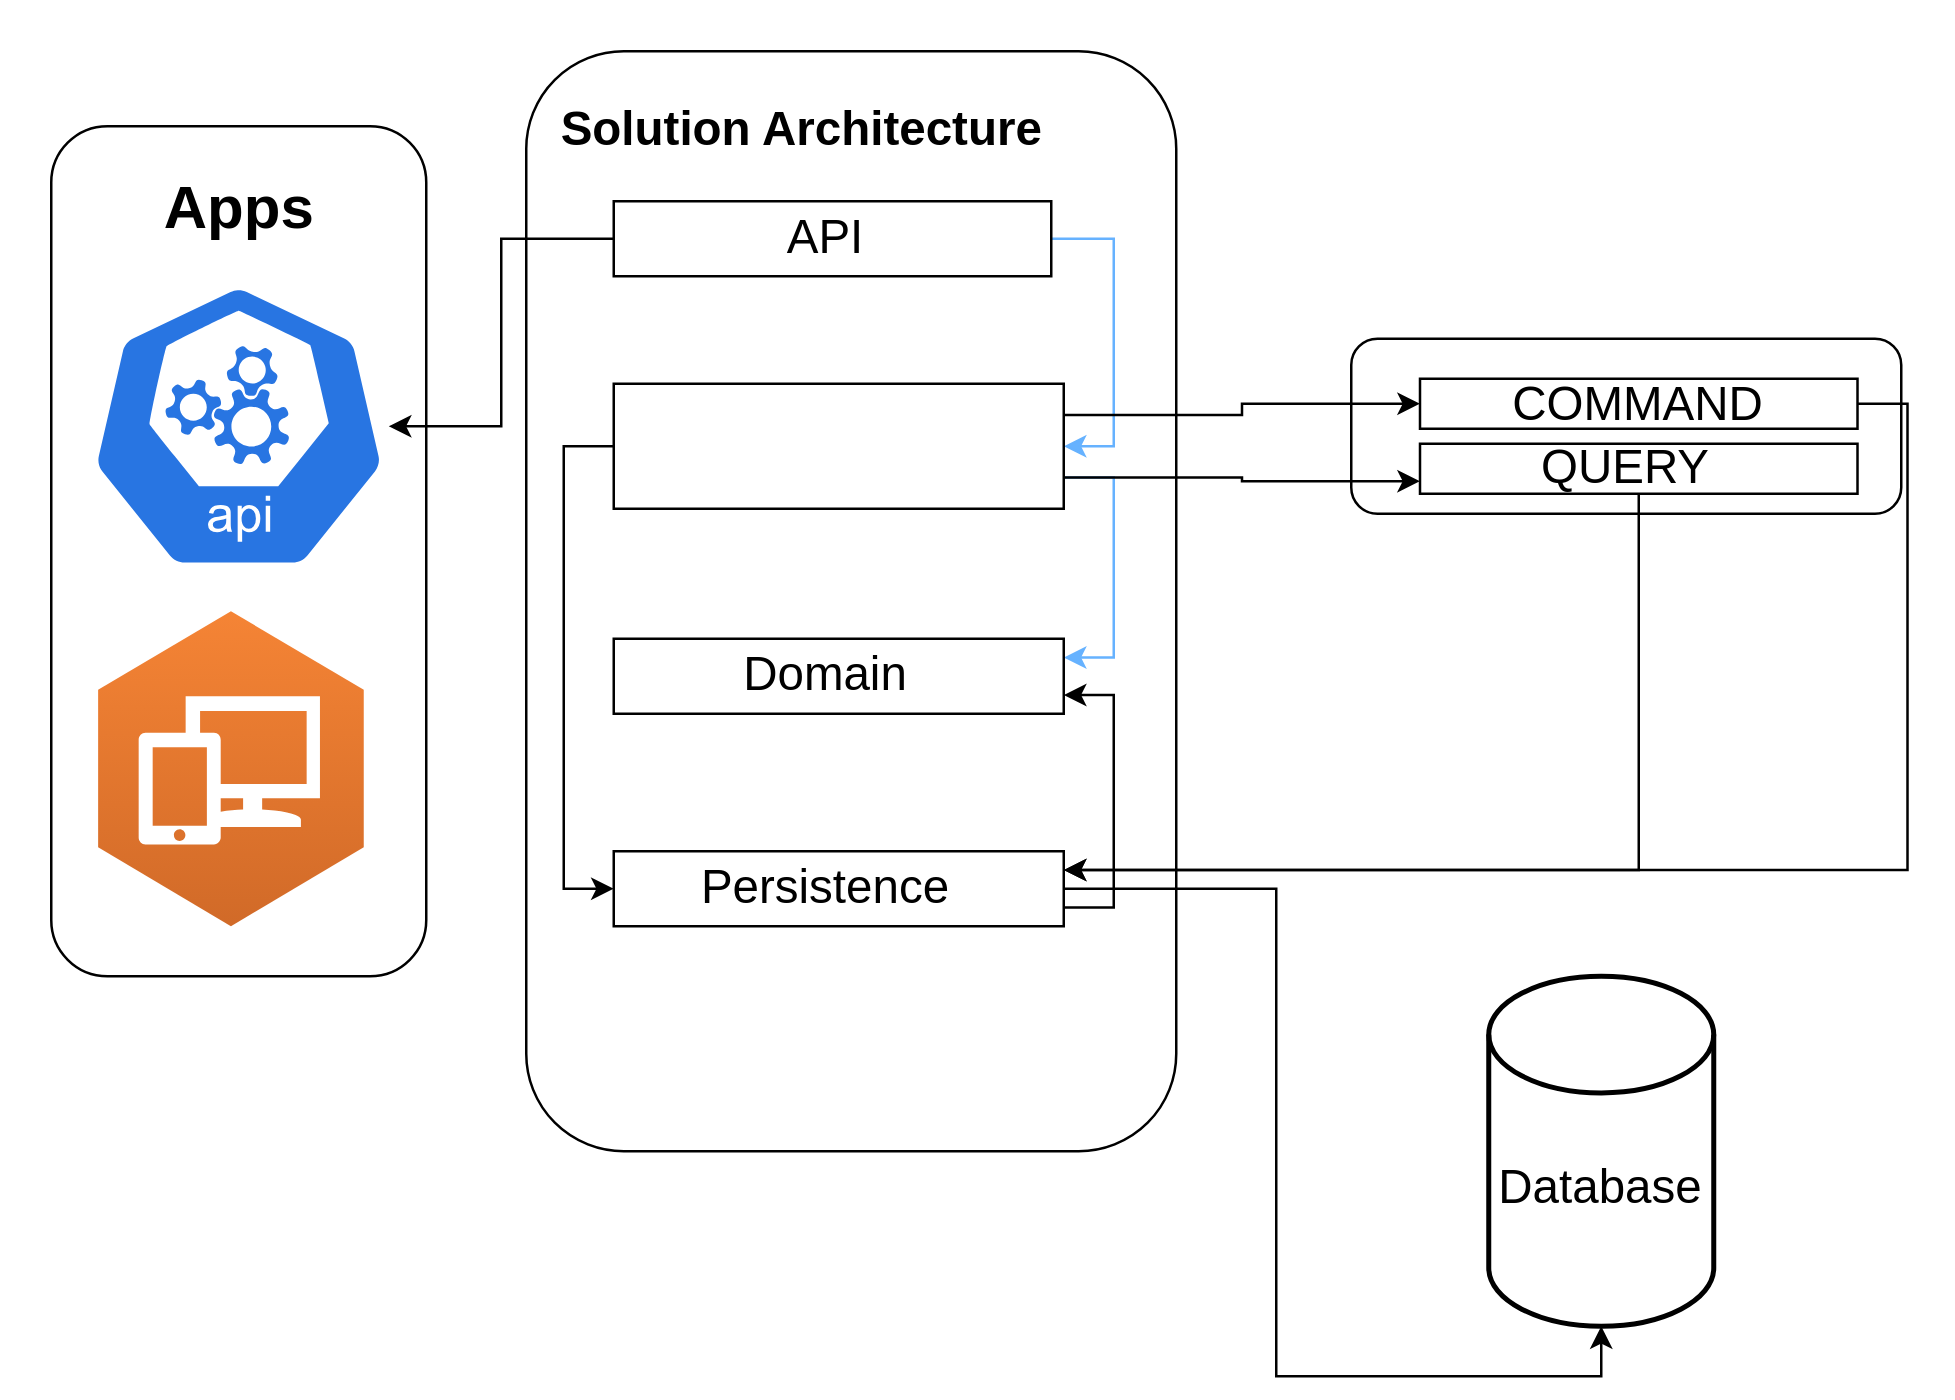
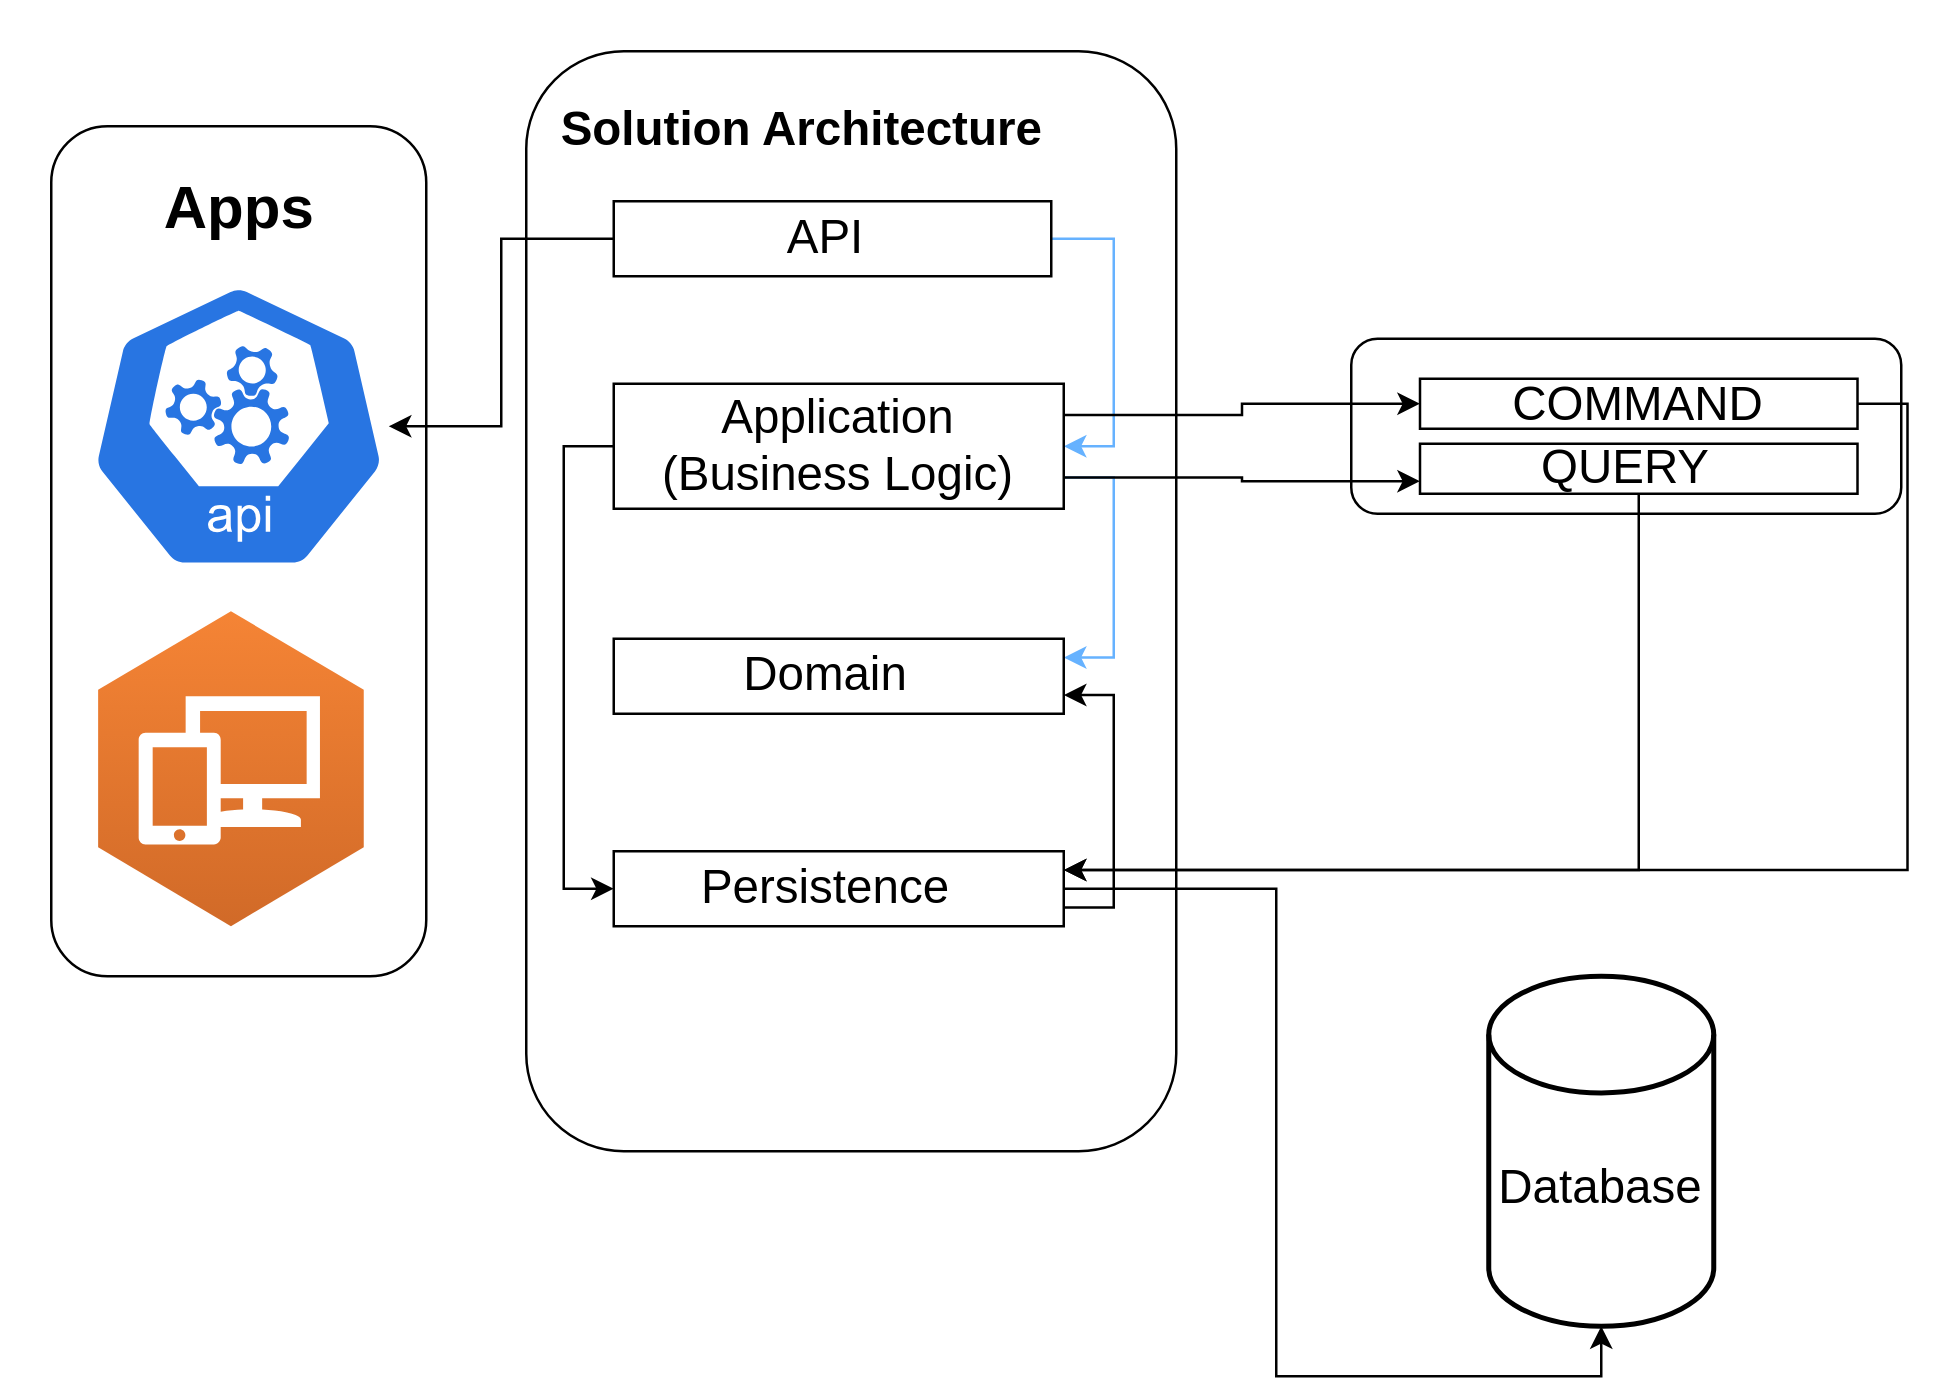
+ <mxCell id="18" value="Application (Business Logic)" style="text;html=1;strokeColor=none;fillColor=none;align=center;verticalAlign=middle;whiteSpace=wrap;rounded=0;fontSize=19;" vertex="1" parent="1"><mxGeometry x="255" y="163" width="160" height="30" as="geometry" /></mxCell>
